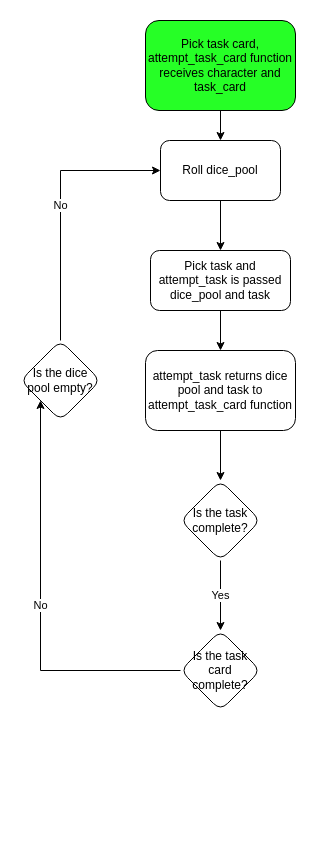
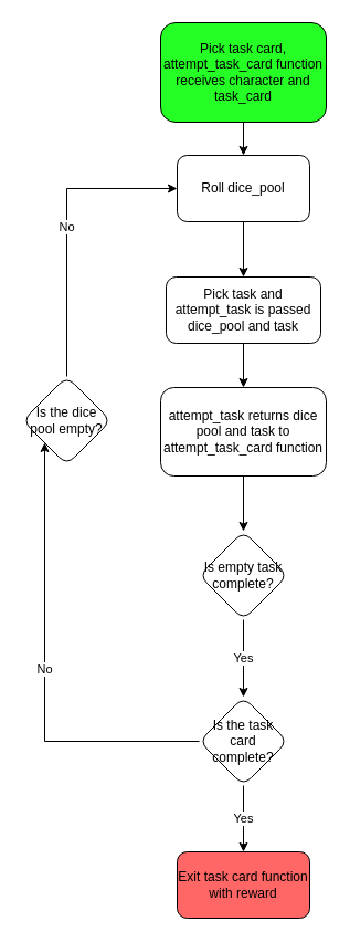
- <mxCell id="11" value="Is the task complete?" style="rhombus;whiteSpace=wrap;html=1;rounded=1;" vertex="1" parent="1"><mxGeometry x="180" y="480" width="80" height="80" as="geometry" /></mxCell>
+ <mxCell id="11" value="Is empty task complete?" style="rhombus;whiteSpace=wrap;html=1;rounded=1;" vertex="1" parent="1"><mxGeometry x="180" y="480" width="80" height="80" as="geometry" /></mxCell>
+ <mxCell id="12" value="Yes" style="edgeStyle=orthogonalEdgeStyle;rounded=0;orthogonalLoop=1;jettySize=auto;html=1;" edge="1" parent="1" source="14" target="15"><mxGeometry relative="1" as="geometry" /></mxCell>
+ <mxCell id="15" value="Exit task card function with reward" style="whiteSpace=wrap;html=1;rounded=1;fillColor=#FF6666;" vertex="1" parent="1"><mxGeometry x="160" y="770" width="120" height="60" as="geometry" /></mxCell>
